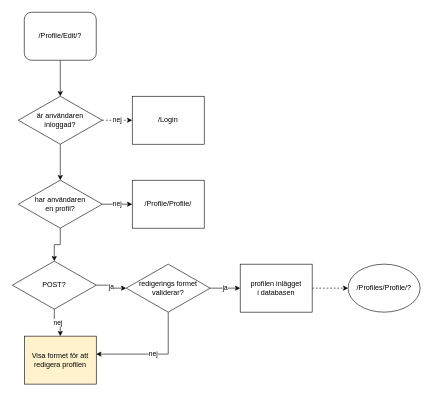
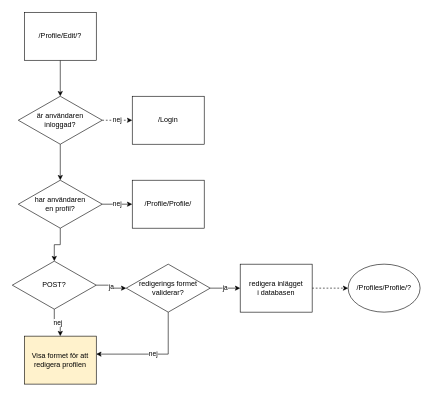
- <mxCell id="3" value="/Profile/Edit/?" style="whiteSpace=wrap;html=1;rounded=1;" vertex="1" parent="1"><mxGeometry x="40" y="20" width="120" height="80" as="geometry" /></mxCell>
+ <mxCell id="3" value="/Profile/Edit/?" style="rounded=0;whiteSpace=wrap;html=1;" vertex="1" parent="1"><mxGeometry x="40" y="20" width="120" height="80" as="geometry" /></mxCell>
- <mxCell id="20" value="profilen inlägget&lt;br&gt;i databasen" style="whiteSpace=wrap;html=1;rounded=0;" vertex="1" parent="1"><mxGeometry x="400" y="440" width="120" height="80" as="geometry" /></mxCell>
+ <mxCell id="20" value="redigera inlägget&lt;br&gt;i databasen" style="whiteSpace=wrap;html=1;rounded=0;" vertex="1" parent="1"><mxGeometry x="400" y="440" width="120" height="80" as="geometry" /></mxCell>
